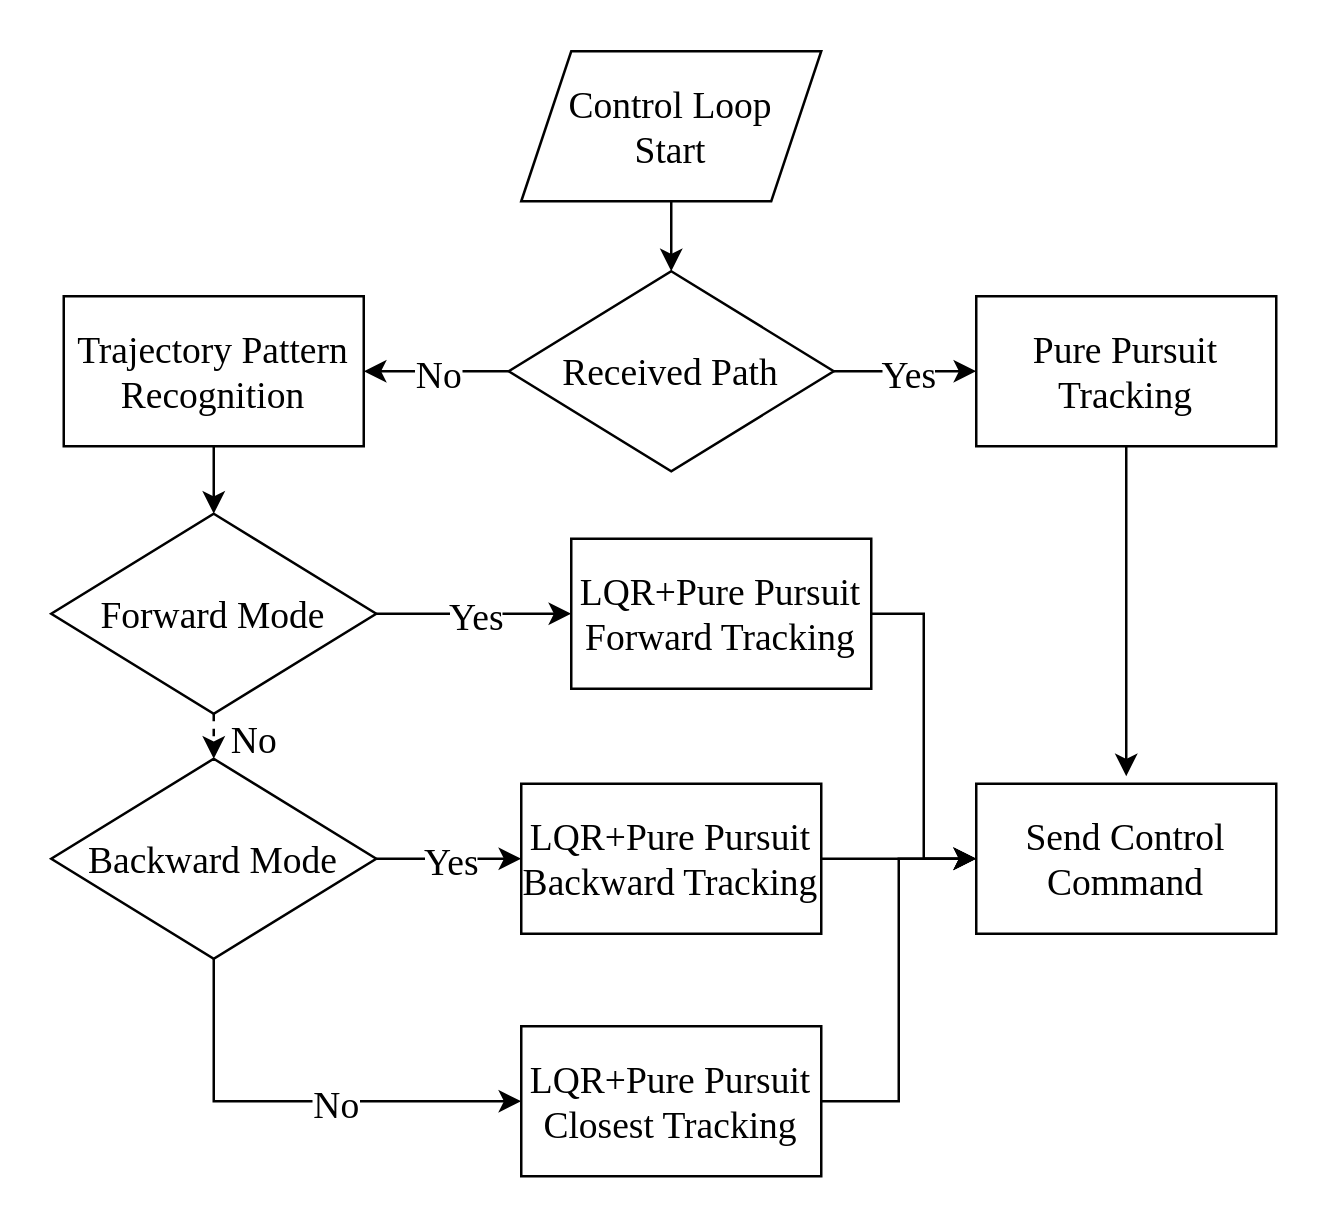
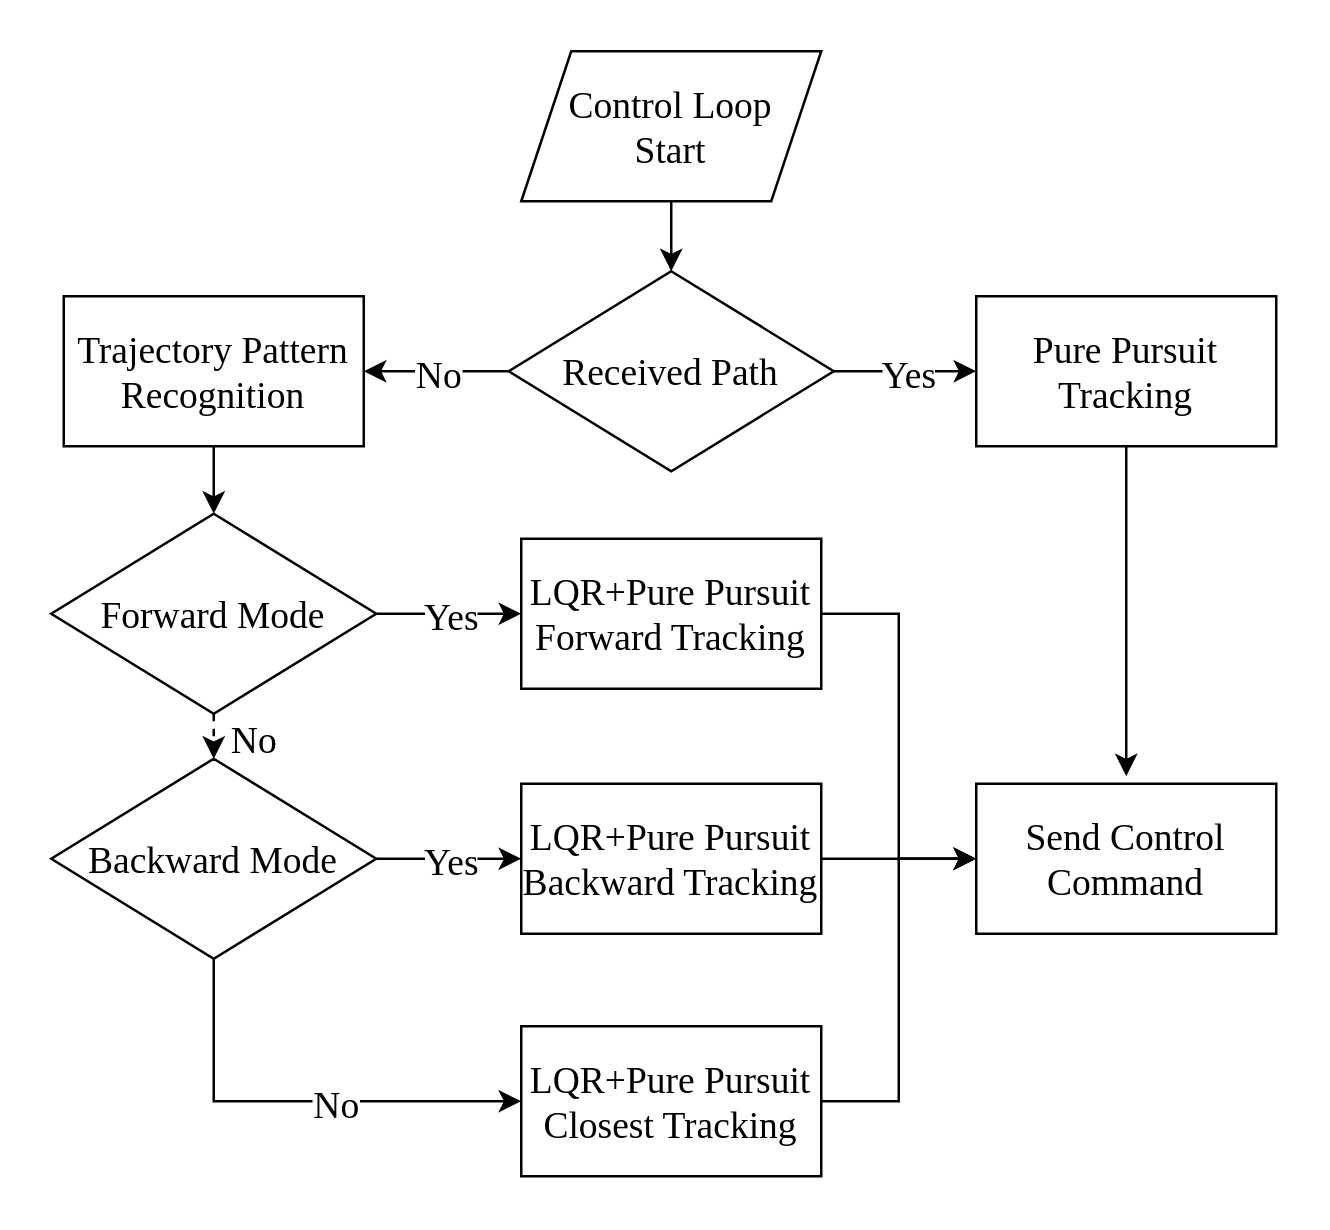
- <mxCell id="8" value="&lt;font style=&quot;font-size: 15px;&quot; face=&quot;Times New Roman&quot;&gt;LQR+Pure Pursuit Forward Tracking&lt;/font&gt;" style="rounded=0;whiteSpace=wrap;html=1;" vertex="1" parent="1"><mxGeometry x="228" y="215" width="120" height="60" as="geometry" /></mxCell>
+ <mxCell id="8" value="&lt;font style=&quot;font-size: 15px;&quot; face=&quot;Times New Roman&quot;&gt;LQR+Pure Pursuit Forward Tracking&lt;/font&gt;" style="rounded=0;whiteSpace=wrap;html=1;" vertex="1" parent="1"><mxGeometry x="208" y="215" width="120" height="60" as="geometry" /></mxCell>
